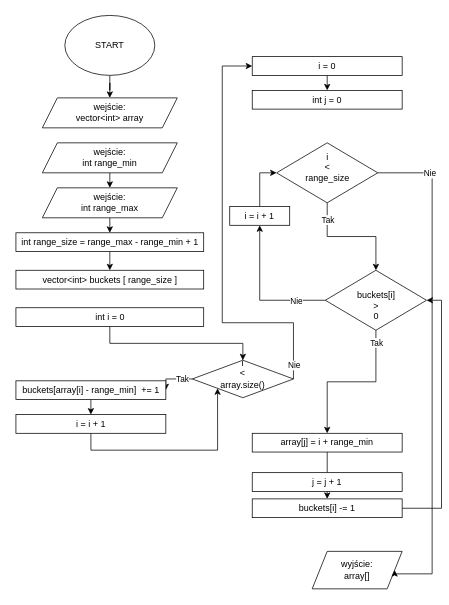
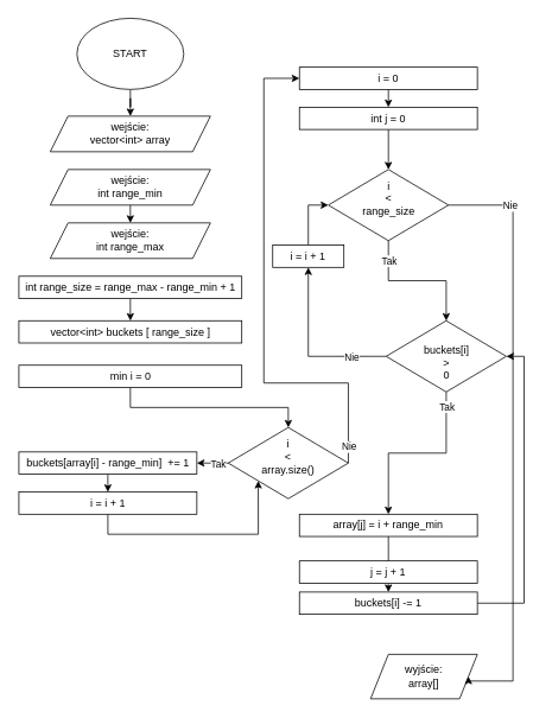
+ <mxCell id="26" style="edgeStyle=orthogonalEdgeStyle;rounded=0;orthogonalLoop=1;jettySize=auto;html=1;entryX=0.5;entryY=0;entryDx=0;entryDy=0;" edge="1" parent="1" source="27" target="32"><mxGeometry relative="1" as="geometry" /></mxCell>
- <mxCell id="10" style="edgeStyle=orthogonalEdgeStyle;rounded=0;orthogonalLoop=1;jettySize=auto;html=1;exitX=0.5;exitY=1;exitDx=0;exitDy=0;entryX=0.5;entryY=0;entryDx=0;entryDy=0;" edge="1" parent="1" source="11" target="6"><mxGeometry relative="1" as="geometry" /></mxCell>
- <mxCell id="19" value="int i = 0" style="rounded=0;whiteSpace=wrap;html=1;" vertex="1" parent="1"><mxGeometry x="20.75" y="410" width="250.5" height="25" as="geometry" /></mxCell>
+ <mxCell id="19" value="min i = 0" style="rounded=0;whiteSpace=wrap;html=1;" vertex="1" parent="1"><mxGeometry x="20.75" y="410" width="250.5" height="25" as="geometry" /></mxCell>
- <mxCell id="17" value="i&lt;br&gt;&amp;lt;&lt;br&gt;array.size()&lt;br&gt;&amp;nbsp;" style="rhombus;whiteSpace=wrap;html=1;" vertex="1" parent="1"><mxGeometry x="256" y="480" width="135" height="50" as="geometry" /></mxCell>
+ <mxCell id="17" value="i&lt;br&gt;&amp;lt;&lt;br&gt;array.size()&lt;br&gt;&amp;nbsp;" style="rhombus;whiteSpace=wrap;html=1;" vertex="1" parent="1"><mxGeometry x="256" y="480" width="135" height="80" as="geometry" /></mxCell>
